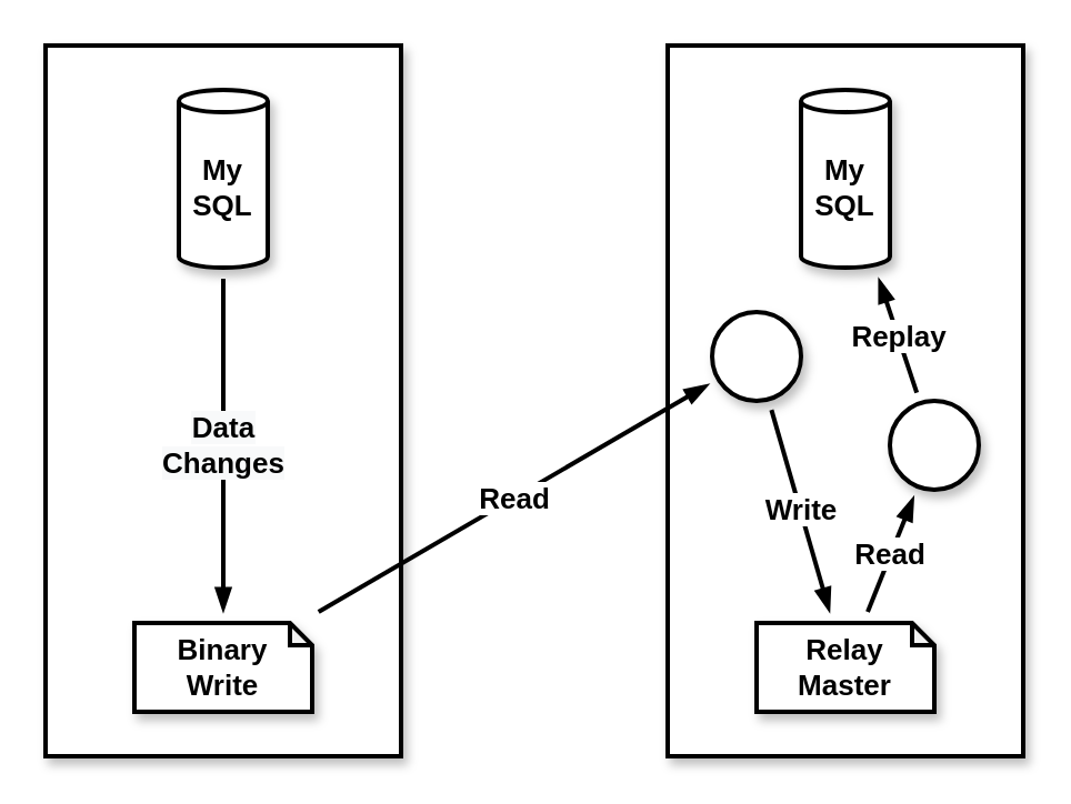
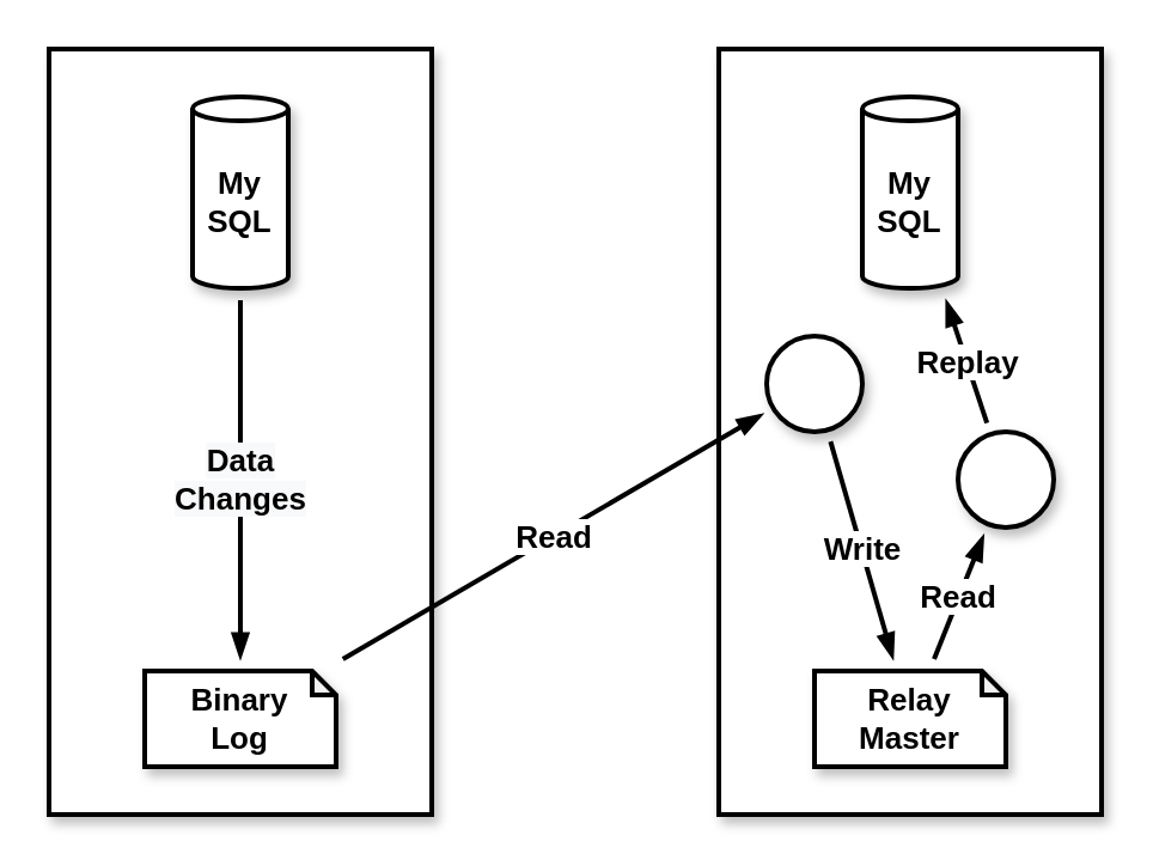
- <mxCell id="5" value="&lt;span style=&quot;font-size: 13px;&quot;&gt;Binary&lt;/span&gt;&lt;br style=&quot;font-size: 13px;&quot;&gt;&lt;span style=&quot;font-size: 13px;&quot;&gt;Write&lt;/span&gt;" style="shape=note;whiteSpace=wrap;html=1;backgroundOutline=1;darkOpacity=0.05;fontSize=13;strokeWidth=2;size=10;shadow=1;fontStyle=1" vertex="1" parent="1"><mxGeometry x="60" y="280" width="80" height="40" as="geometry" /></mxCell>
+ <mxCell id="5" value="&lt;span style=&quot;font-size: 13px;&quot;&gt;Binary&lt;/span&gt;&lt;br style=&quot;font-size: 13px;&quot;&gt;&lt;span style=&quot;font-size: 13px;&quot;&gt;Log&lt;/span&gt;" style="shape=note;whiteSpace=wrap;html=1;backgroundOutline=1;darkOpacity=0.05;fontSize=13;strokeWidth=2;size=10;shadow=1;fontStyle=1" vertex="1" parent="1"><mxGeometry x="60" y="280" width="80" height="40" as="geometry" /></mxCell>
